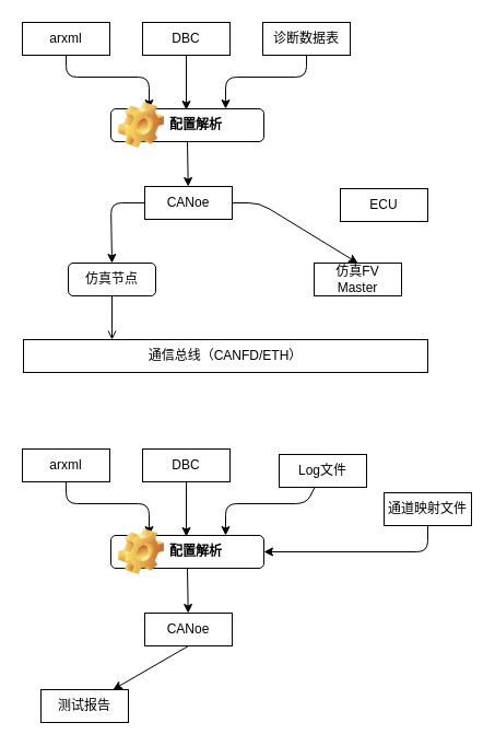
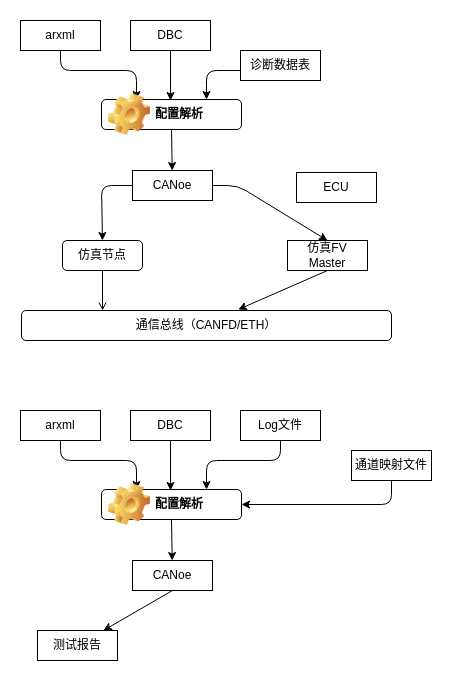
- <mxCell id="7" value="诊断数据表" style="rounded=0;whiteSpace=wrap;html=1;" vertex="1" parent="1"><mxGeometry x="240" y="20" width="80" height="30" as="geometry" /></mxCell>
+ <mxCell id="7" value="诊断数据表" style="rounded=0;whiteSpace=wrap;html=1;" vertex="1" parent="1"><mxGeometry x="240" y="50" width="80" height="30" as="geometry" /></mxCell>
- <mxCell id="17" value="ECU" style="rounded=0;whiteSpace=wrap;html=1;" vertex="1" parent="1"><mxGeometry x="311" y="172" width="80" height="30" as="geometry" /></mxCell>
+ <mxCell id="17" value="ECU" style="rounded=0;whiteSpace=wrap;html=1;" vertex="1" parent="1"><mxGeometry x="296" y="172" width="80" height="30" as="geometry" /></mxCell>
+ <mxCell id="15" style="edgeStyle=none;html=1;exitX=0.5;exitY=1;exitDx=0;exitDy=0;entryX=0.586;entryY=-0.033;entryDx=0;entryDy=0;entryPerimeter=0;" edge="1" parent="1" source="16" target="18"><mxGeometry relative="1" as="geometry" /></mxCell>
- <mxCell id="18" value="通信总线（CANFD/ETH）" style="rounded=0;whiteSpace=wrap;html=1;" vertex="1" parent="1"><mxGeometry x="21" y="310" width="370" height="30" as="geometry" /></mxCell>
+ <mxCell id="18" value="通信总线（CANFD/ETH）" style="whiteSpace=wrap;html=1;rounded=1;" vertex="1" parent="1"><mxGeometry x="21" y="310" width="370" height="30" as="geometry" /></mxCell>
- <mxCell id="24" value="Log文件" style="rounded=0;whiteSpace=wrap;html=1;" vertex="1" parent="1"><mxGeometry x="255" y="415" width="80" height="30" as="geometry" /></mxCell>
+ <mxCell id="24" value="Log文件" style="rounded=0;whiteSpace=wrap;html=1;" vertex="1" parent="1"><mxGeometry x="240" y="410" width="80" height="30" as="geometry" /></mxCell>
